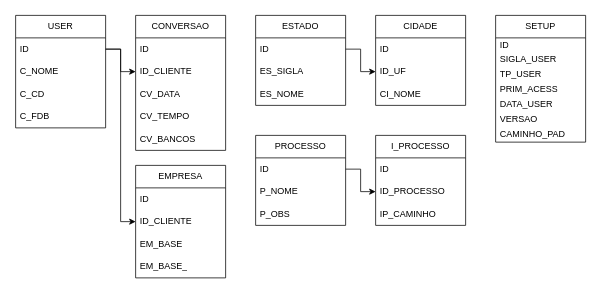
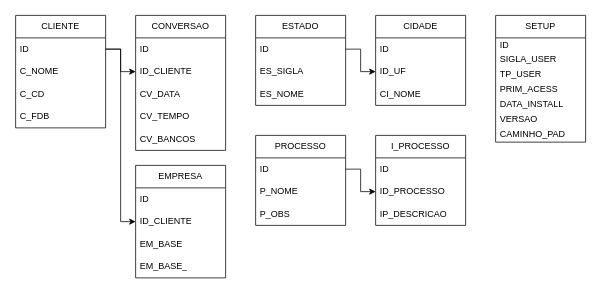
- <mxCell id="16" value="USER" style="swimlane;fontStyle=0;childLayout=stackLayout;horizontal=1;startSize=30;horizontalStack=0;resizeParent=1;resizeParentMax=0;resizeLast=0;collapsible=1;marginBottom=0;whiteSpace=wrap;html=1;" vertex="1" parent="1"><mxGeometry x="20" y="20" width="120" height="150" as="geometry" /></mxCell>
+ <mxCell id="16" value="CLIENTE" style="swimlane;fontStyle=0;childLayout=stackLayout;horizontal=1;startSize=30;horizontalStack=0;resizeParent=1;resizeParentMax=0;resizeLast=0;collapsible=1;marginBottom=0;whiteSpace=wrap;html=1;" vertex="1" parent="1"><mxGeometry x="20" y="20" width="120" height="150" as="geometry" /></mxCell>
- <mxCell id="7" value="DATA_USER" style="text;strokeColor=none;fillColor=none;align=left;verticalAlign=middle;spacingLeft=4;spacingRight=4;overflow=hidden;points=[[0,0.5],[1,0.5]];portConstraint=eastwest;rotatable=0;whiteSpace=wrap;html=1;" vertex="1" parent="2"><mxGeometry y="109" width="120" height="20" as="geometry" /></mxCell>
+ <mxCell id="7" value="DATA_INSTALL" style="text;strokeColor=none;fillColor=none;align=left;verticalAlign=middle;spacingLeft=4;spacingRight=4;overflow=hidden;points=[[0,0.5],[1,0.5]];portConstraint=eastwest;rotatable=0;whiteSpace=wrap;html=1;" vertex="1" parent="2"><mxGeometry y="109" width="120" height="20" as="geometry" /></mxCell>
- <mxCell id="33" value="IP_CAMINHO" style="text;strokeColor=none;fillColor=none;align=left;verticalAlign=middle;spacingLeft=4;spacingRight=4;overflow=hidden;points=[[0,0.5],[1,0.5]];portConstraint=eastwest;rotatable=0;whiteSpace=wrap;html=1;" vertex="1" parent="30"><mxGeometry y="90" width="120" height="30" as="geometry" /></mxCell>
+ <mxCell id="33" value="IP_DESCRICAO" style="text;strokeColor=none;fillColor=none;align=left;verticalAlign=middle;spacingLeft=4;spacingRight=4;overflow=hidden;points=[[0,0.5],[1,0.5]];portConstraint=eastwest;rotatable=0;whiteSpace=wrap;html=1;" vertex="1" parent="30"><mxGeometry y="90" width="120" height="30" as="geometry" /></mxCell>
